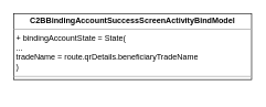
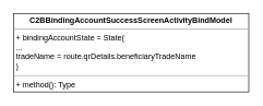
- <mxCell id="2" value="&lt;p style=&quot;margin:0px;margin-top:4px;text-align:center;&quot;&gt;&lt;b&gt;C2BBindingAccountSuccessScreenActivityBindModel&lt;/b&gt;&lt;/p&gt;&lt;hr size=&quot;1&quot;&gt;&lt;p style=&quot;margin:0px;margin-left:4px;&quot;&gt;+ bindingAccountState = State(&lt;/p&gt;&lt;p style=&quot;margin:0px;margin-left:4px;&quot;&gt;...&lt;/p&gt;&lt;p style=&quot;margin:0px;margin-left:4px;&quot;&gt;tradeName = route.qrDetails.beneficiaryTradeName&lt;br&gt;&lt;/p&gt;&lt;p style=&quot;margin:0px;margin-left:4px;&quot;&gt;)&lt;br&gt;&lt;/p&gt;&lt;hr size=&quot;1&quot;&gt;&lt;p style=&quot;margin:0px;margin-left:4px;&quot;&gt;+ method(): Type&lt;/p&gt;" style="verticalAlign=top;align=left;overflow=fill;fontSize=12;fontFamily=Helvetica;html=1;" vertex="1" parent="1"><mxGeometry x="20" y="20" width="360" height="100" as="geometry" /></mxCell>
+ <mxCell id="2" value="&lt;p style=&quot;margin:0px;margin-top:4px;text-align:center;&quot;&gt;&lt;b&gt;C2BBindingAccountSuccessScreenActivityBindModel&lt;/b&gt;&lt;/p&gt;&lt;hr size=&quot;1&quot;&gt;&lt;p style=&quot;margin:0px;margin-left:4px;&quot;&gt;+ bindingAccountState = State(&lt;/p&gt;&lt;p style=&quot;margin:0px;margin-left:4px;&quot;&gt;...&lt;/p&gt;&lt;p style=&quot;margin:0px;margin-left:4px;&quot;&gt;tradeName = route.qrDetails.beneficiaryTradeName&lt;br&gt;&lt;/p&gt;&lt;p style=&quot;margin:0px;margin-left:4px;&quot;&gt;)&lt;br&gt;&lt;/p&gt;&lt;hr size=&quot;1&quot;&gt;&lt;p style=&quot;margin:0px;margin-left:4px;&quot;&gt;+ method(): Type&lt;/p&gt;" style="verticalAlign=top;align=left;overflow=fill;fontSize=12;fontFamily=Helvetica;html=1;" vertex="1" parent="1"><mxGeometry x="20" y="20" width="360" height="120" as="geometry" /></mxCell>
